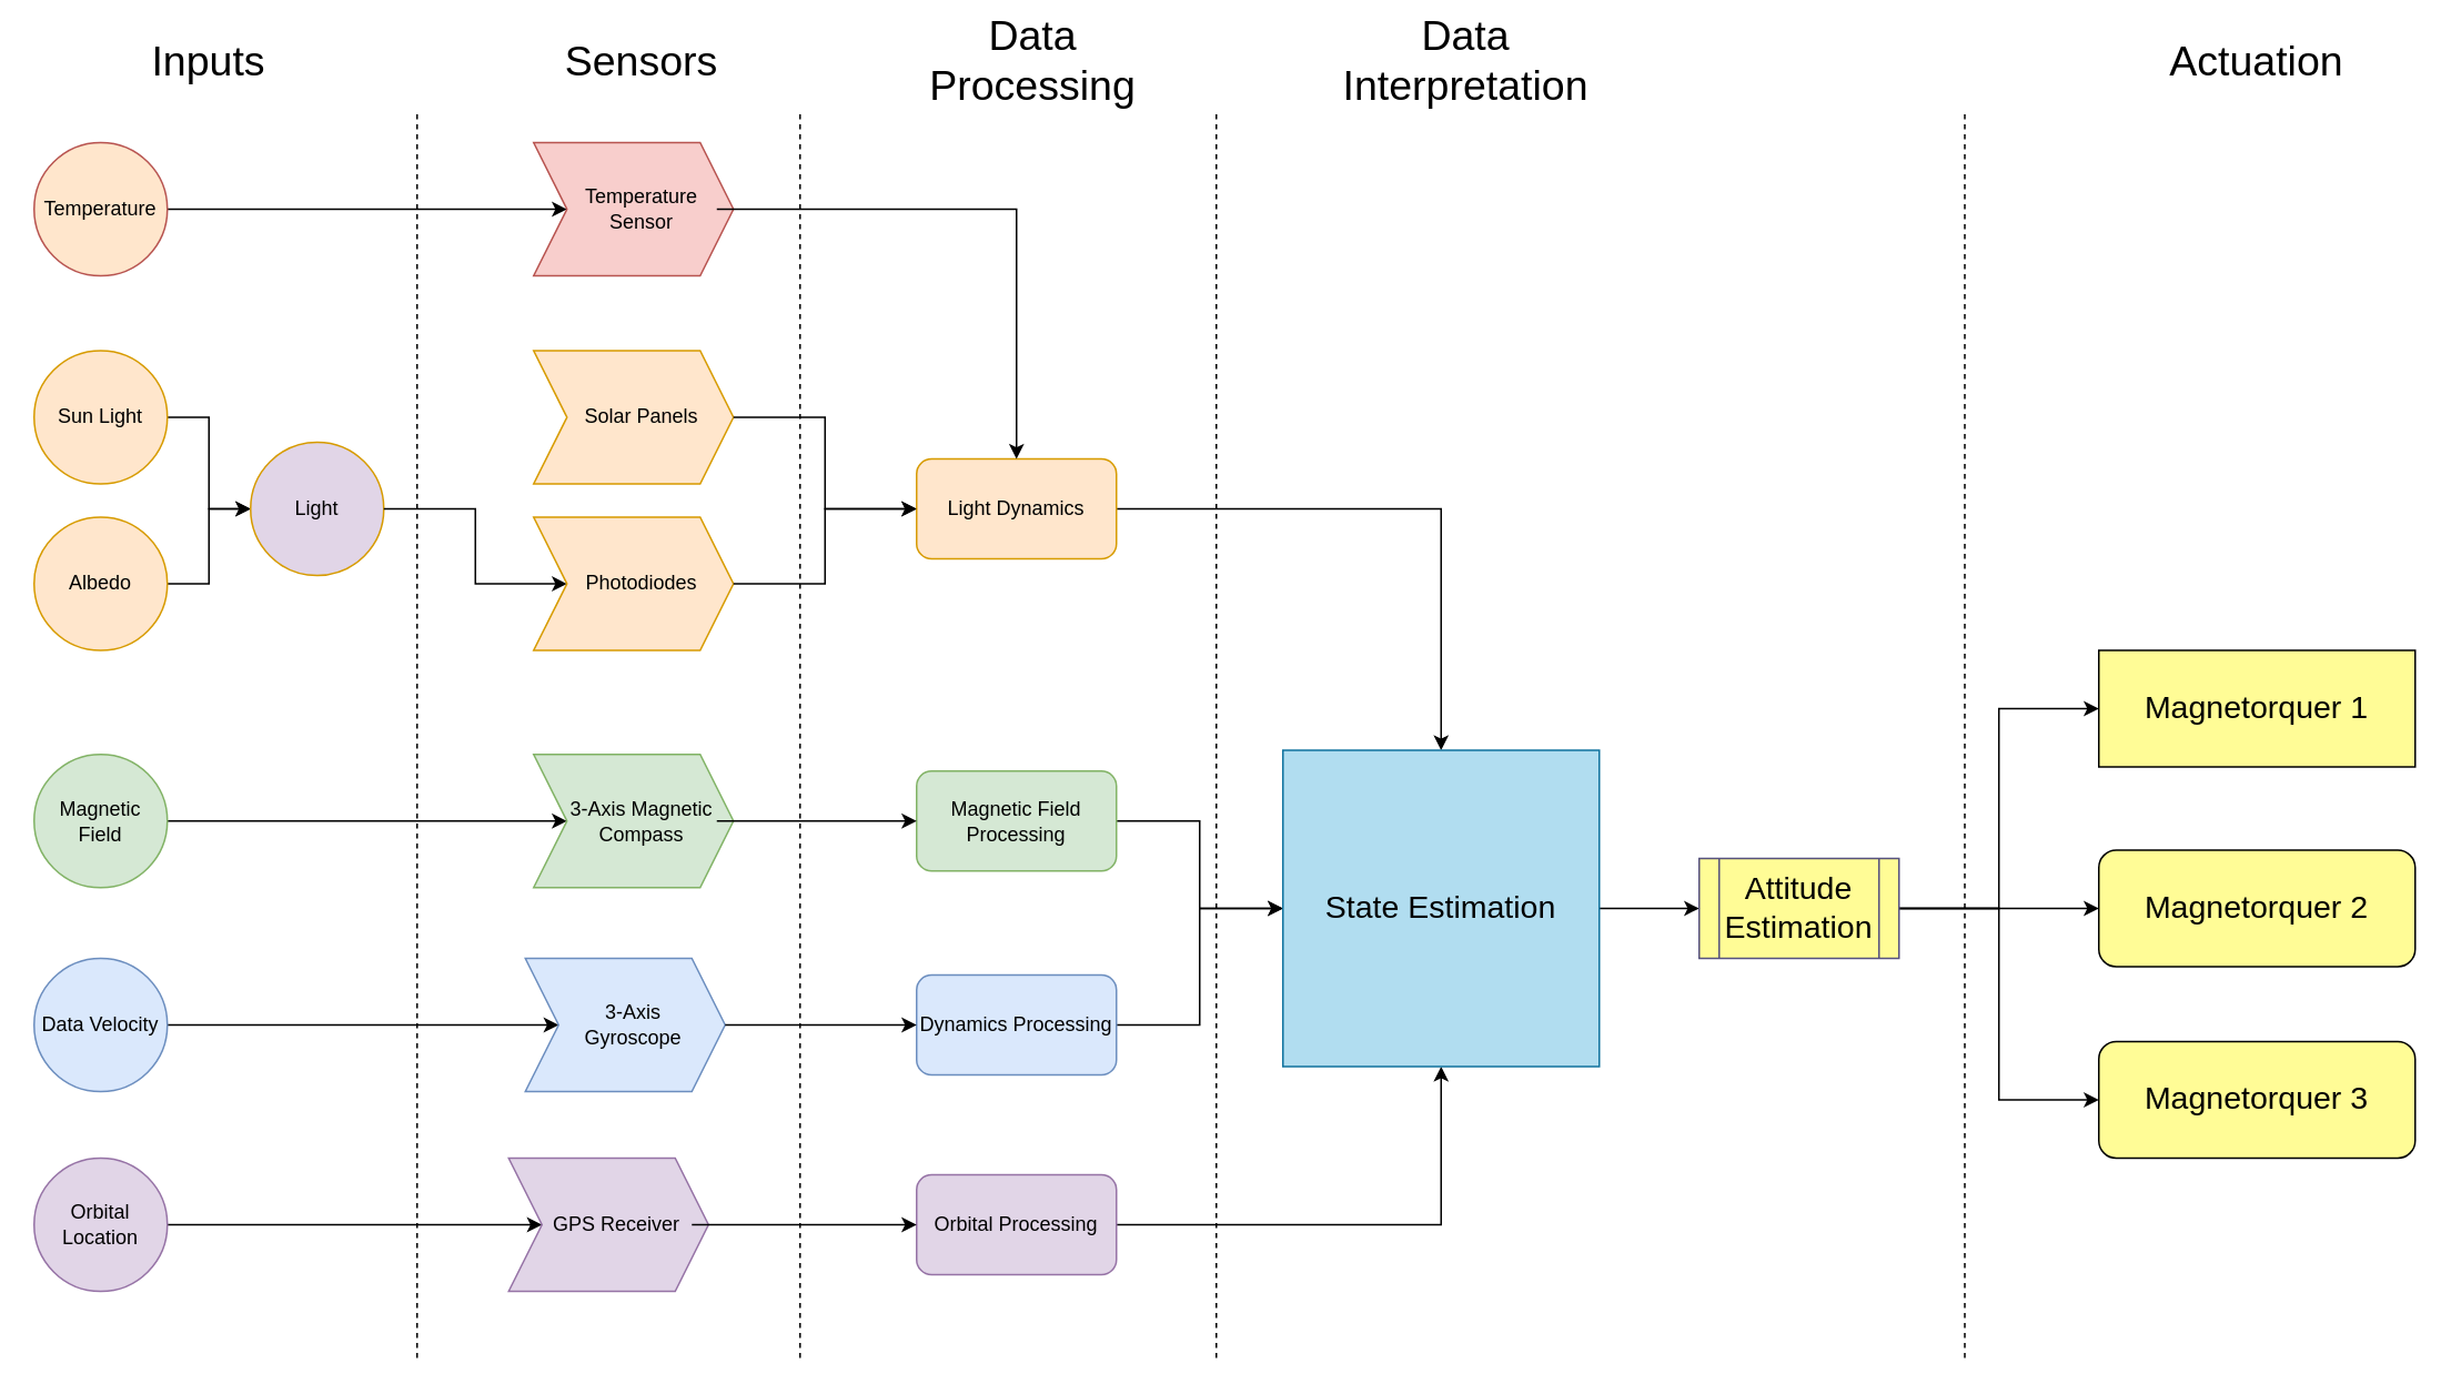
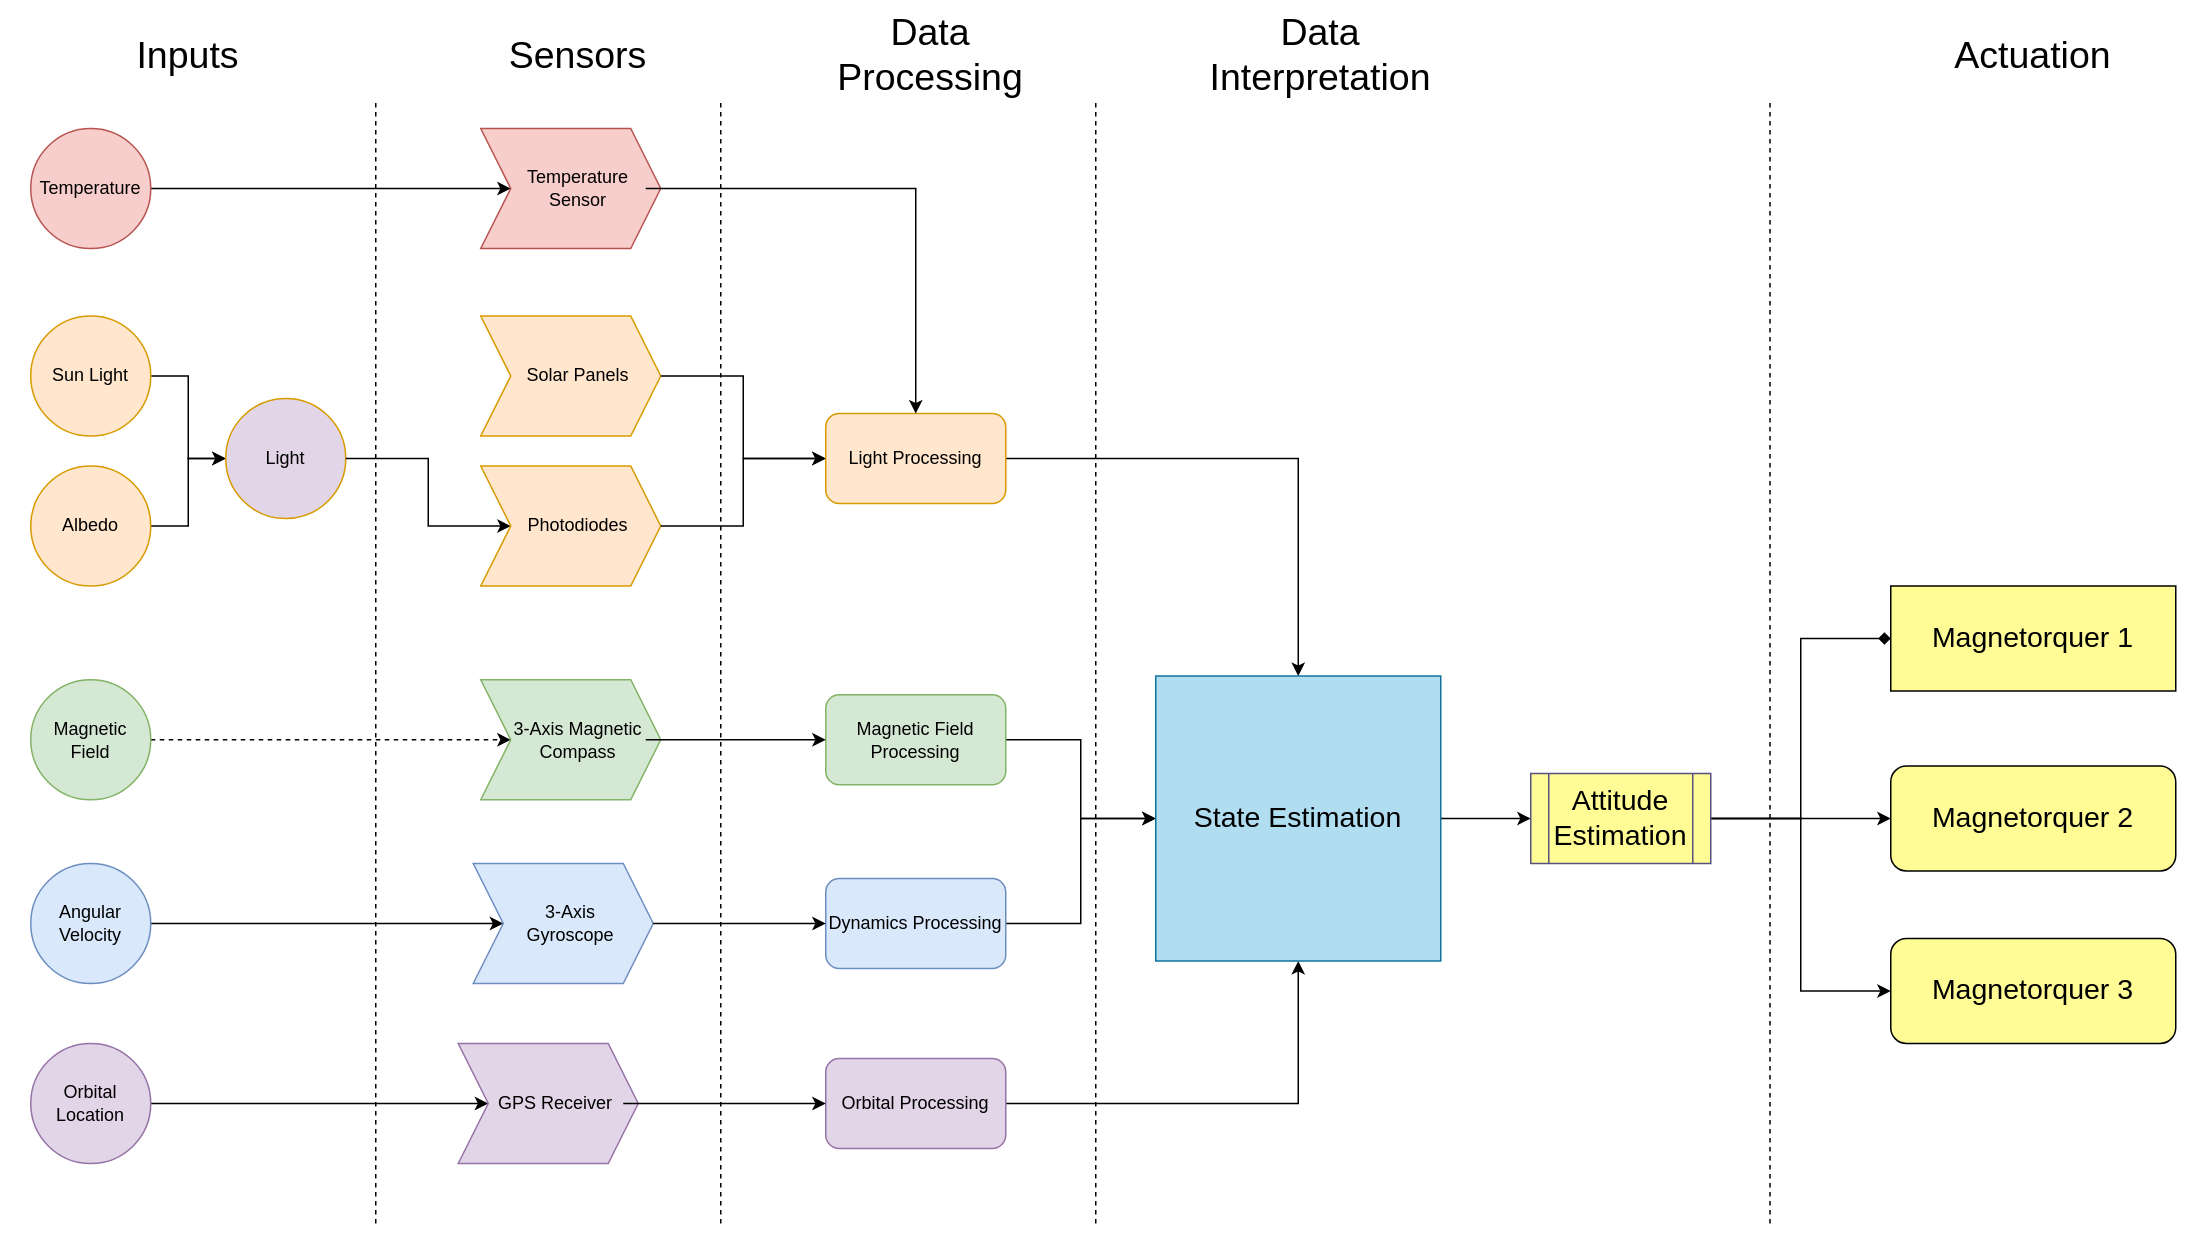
- <mxCell id="3" value="Temperature" style="ellipse;whiteSpace=wrap;html=1;aspect=fixed;fillColor=#ffe6cc;strokeColor=#b85450;" vertex="1" parent="1"><mxGeometry x="20" y="85" width="80" height="80" as="geometry" /></mxCell>
+ <mxCell id="3" value="Temperature" style="ellipse;whiteSpace=wrap;html=1;aspect=fixed;fillColor=#f8cecc;strokeColor=#b85450;" vertex="1" parent="1"><mxGeometry x="20" y="85" width="80" height="80" as="geometry" /></mxCell>
- <mxCell id="39" value="Light Dynamics" style="rounded=1;whiteSpace=wrap;html=1;fontSize=12;fillColor=#ffe6cc;strokeColor=#d79b00;" vertex="1" parent="1"><mxGeometry x="550" y="275" width="120" height="60" as="geometry" /></mxCell>
+ <mxCell id="39" value="Light Processing" style="rounded=1;whiteSpace=wrap;html=1;fontSize=12;fillColor=#ffe6cc;strokeColor=#d79b00;" vertex="1" parent="1"><mxGeometry x="550" y="275" width="120" height="60" as="geometry" /></mxCell>
- <mxCell id="57" style="edgeStyle=orthogonalEdgeStyle;rounded=0;orthogonalLoop=1;jettySize=auto;html=1;exitX=1;exitY=0.5;exitDx=0;exitDy=0;entryX=0;entryY=0.5;entryDx=0;entryDy=0;startArrow=none;startFill=0;endArrow=classic;endFill=1;fontSize=19;" edge="1" parent="1" source="59" target="63"><mxGeometry relative="1" as="geometry" /></mxCell>
+ <mxCell id="57" style="edgeStyle=orthogonalEdgeStyle;rounded=0;orthogonalLoop=1;jettySize=auto;html=1;exitX=1;exitY=0.5;exitDx=0;exitDy=0;entryX=0;entryY=0.5;entryDx=0;entryDy=0;startArrow=none;startFill=0;endArrow=diamond;endFill=1;fontSize=19;" edge="1" parent="1" source="59" target="63"><mxGeometry relative="1" as="geometry" /></mxCell>
- <mxCell id="8" style="edgeStyle=orthogonalEdgeStyle;rounded=0;orthogonalLoop=1;jettySize=auto;html=1;exitX=1;exitY=0.5;exitDx=0;exitDy=0;entryX=0;entryY=0.5;entryDx=0;entryDy=0;startArrow=none;startFill=0;endArrow=classic;endFill=1;fontSize=12;" edge="1" parent="1" source="9" target="29"><mxGeometry relative="1" as="geometry" /></mxCell>
+ <mxCell id="8" style="edgeStyle=orthogonalEdgeStyle;rounded=0;orthogonalLoop=1;jettySize=auto;html=1;exitX=1;exitY=0.5;exitDx=0;exitDy=0;entryX=0;entryY=0.5;entryDx=0;entryDy=0;startArrow=none;startFill=0;endArrow=classic;endFill=1;fontSize=12;dashed=1;" edge="1" parent="1" source="9" target="29"><mxGeometry relative="1" as="geometry" /></mxCell>
- <mxCell id="11" value="Data Velocity" style="ellipse;whiteSpace=wrap;html=1;aspect=fixed;fillColor=#dae8fc;strokeColor=#6c8ebf;" vertex="1" parent="1"><mxGeometry x="20" y="575" width="80" height="80" as="geometry" /></mxCell>
+ <mxCell id="11" value="Angular Velocity" style="ellipse;whiteSpace=wrap;html=1;aspect=fixed;fillColor=#dae8fc;strokeColor=#6c8ebf;" vertex="1" parent="1"><mxGeometry x="20" y="575" width="80" height="80" as="geometry" /></mxCell>
